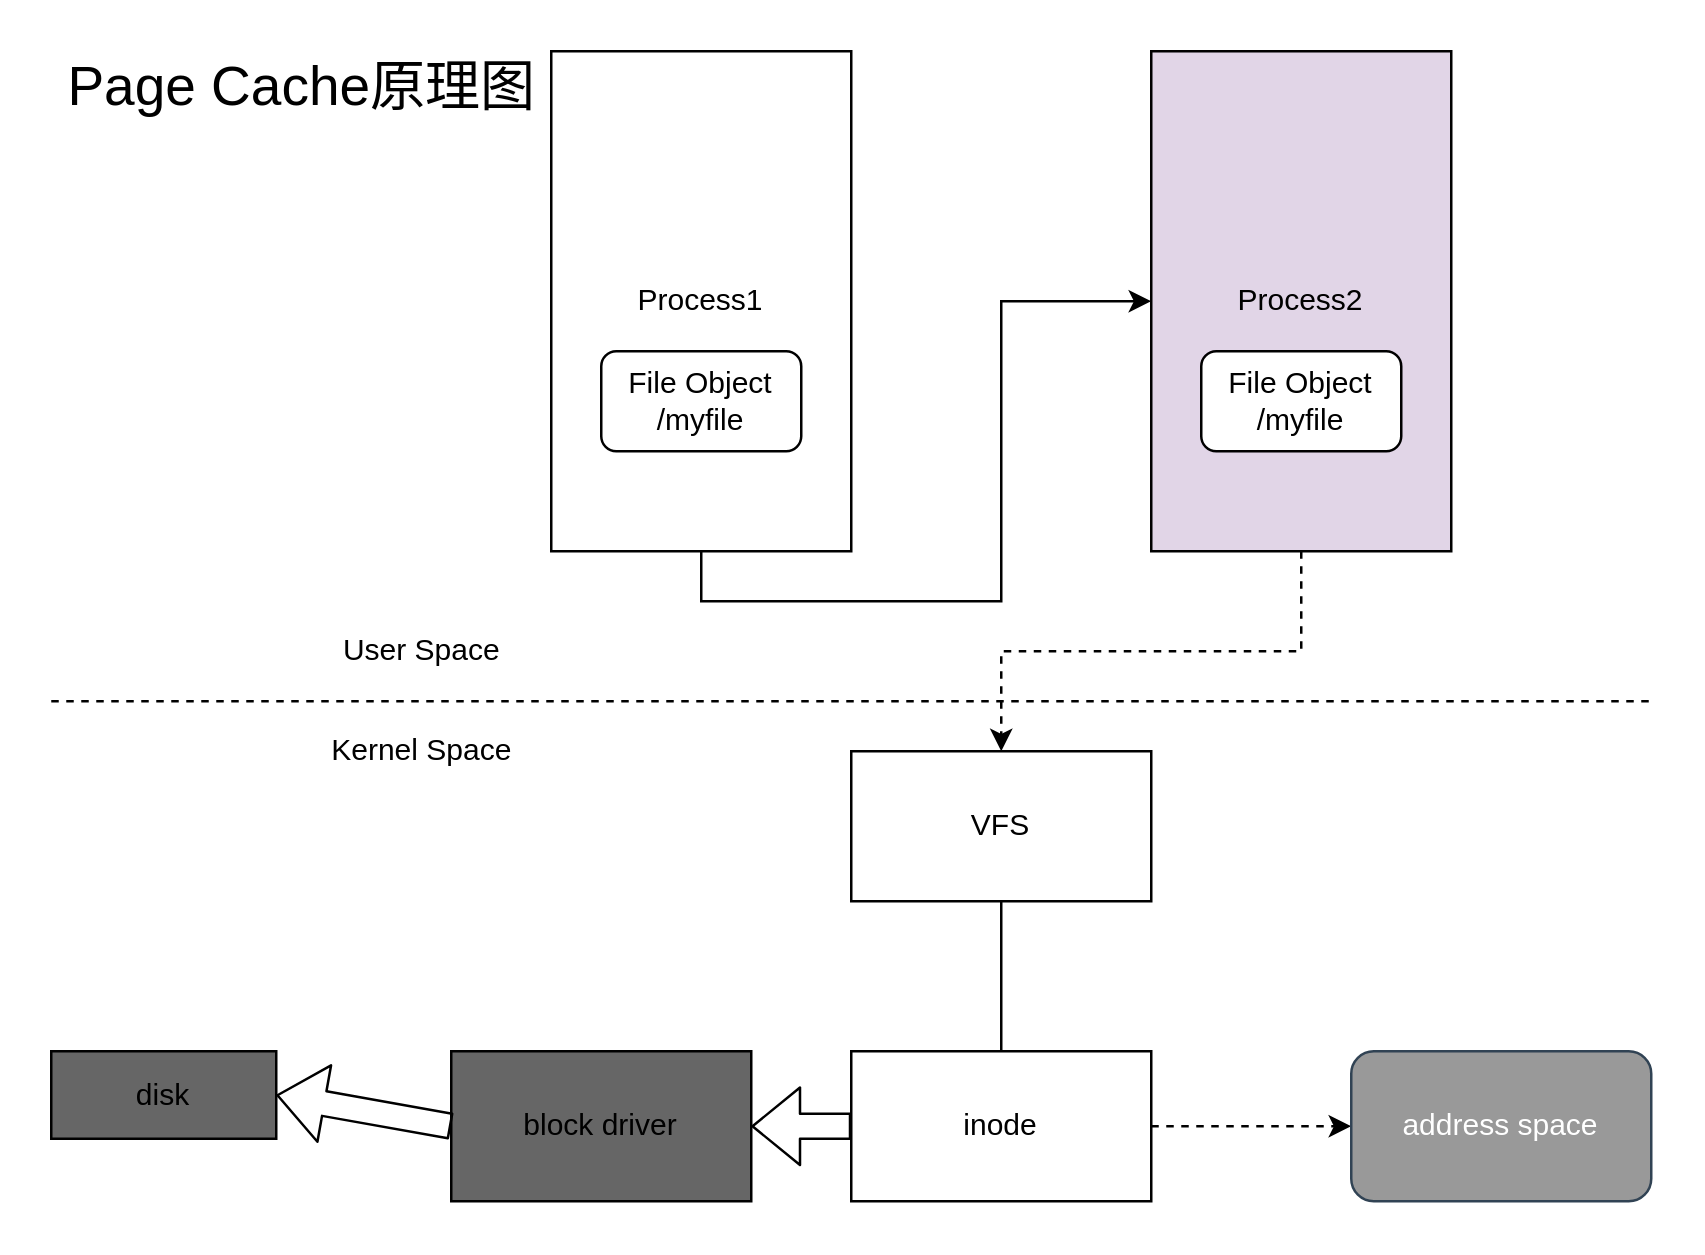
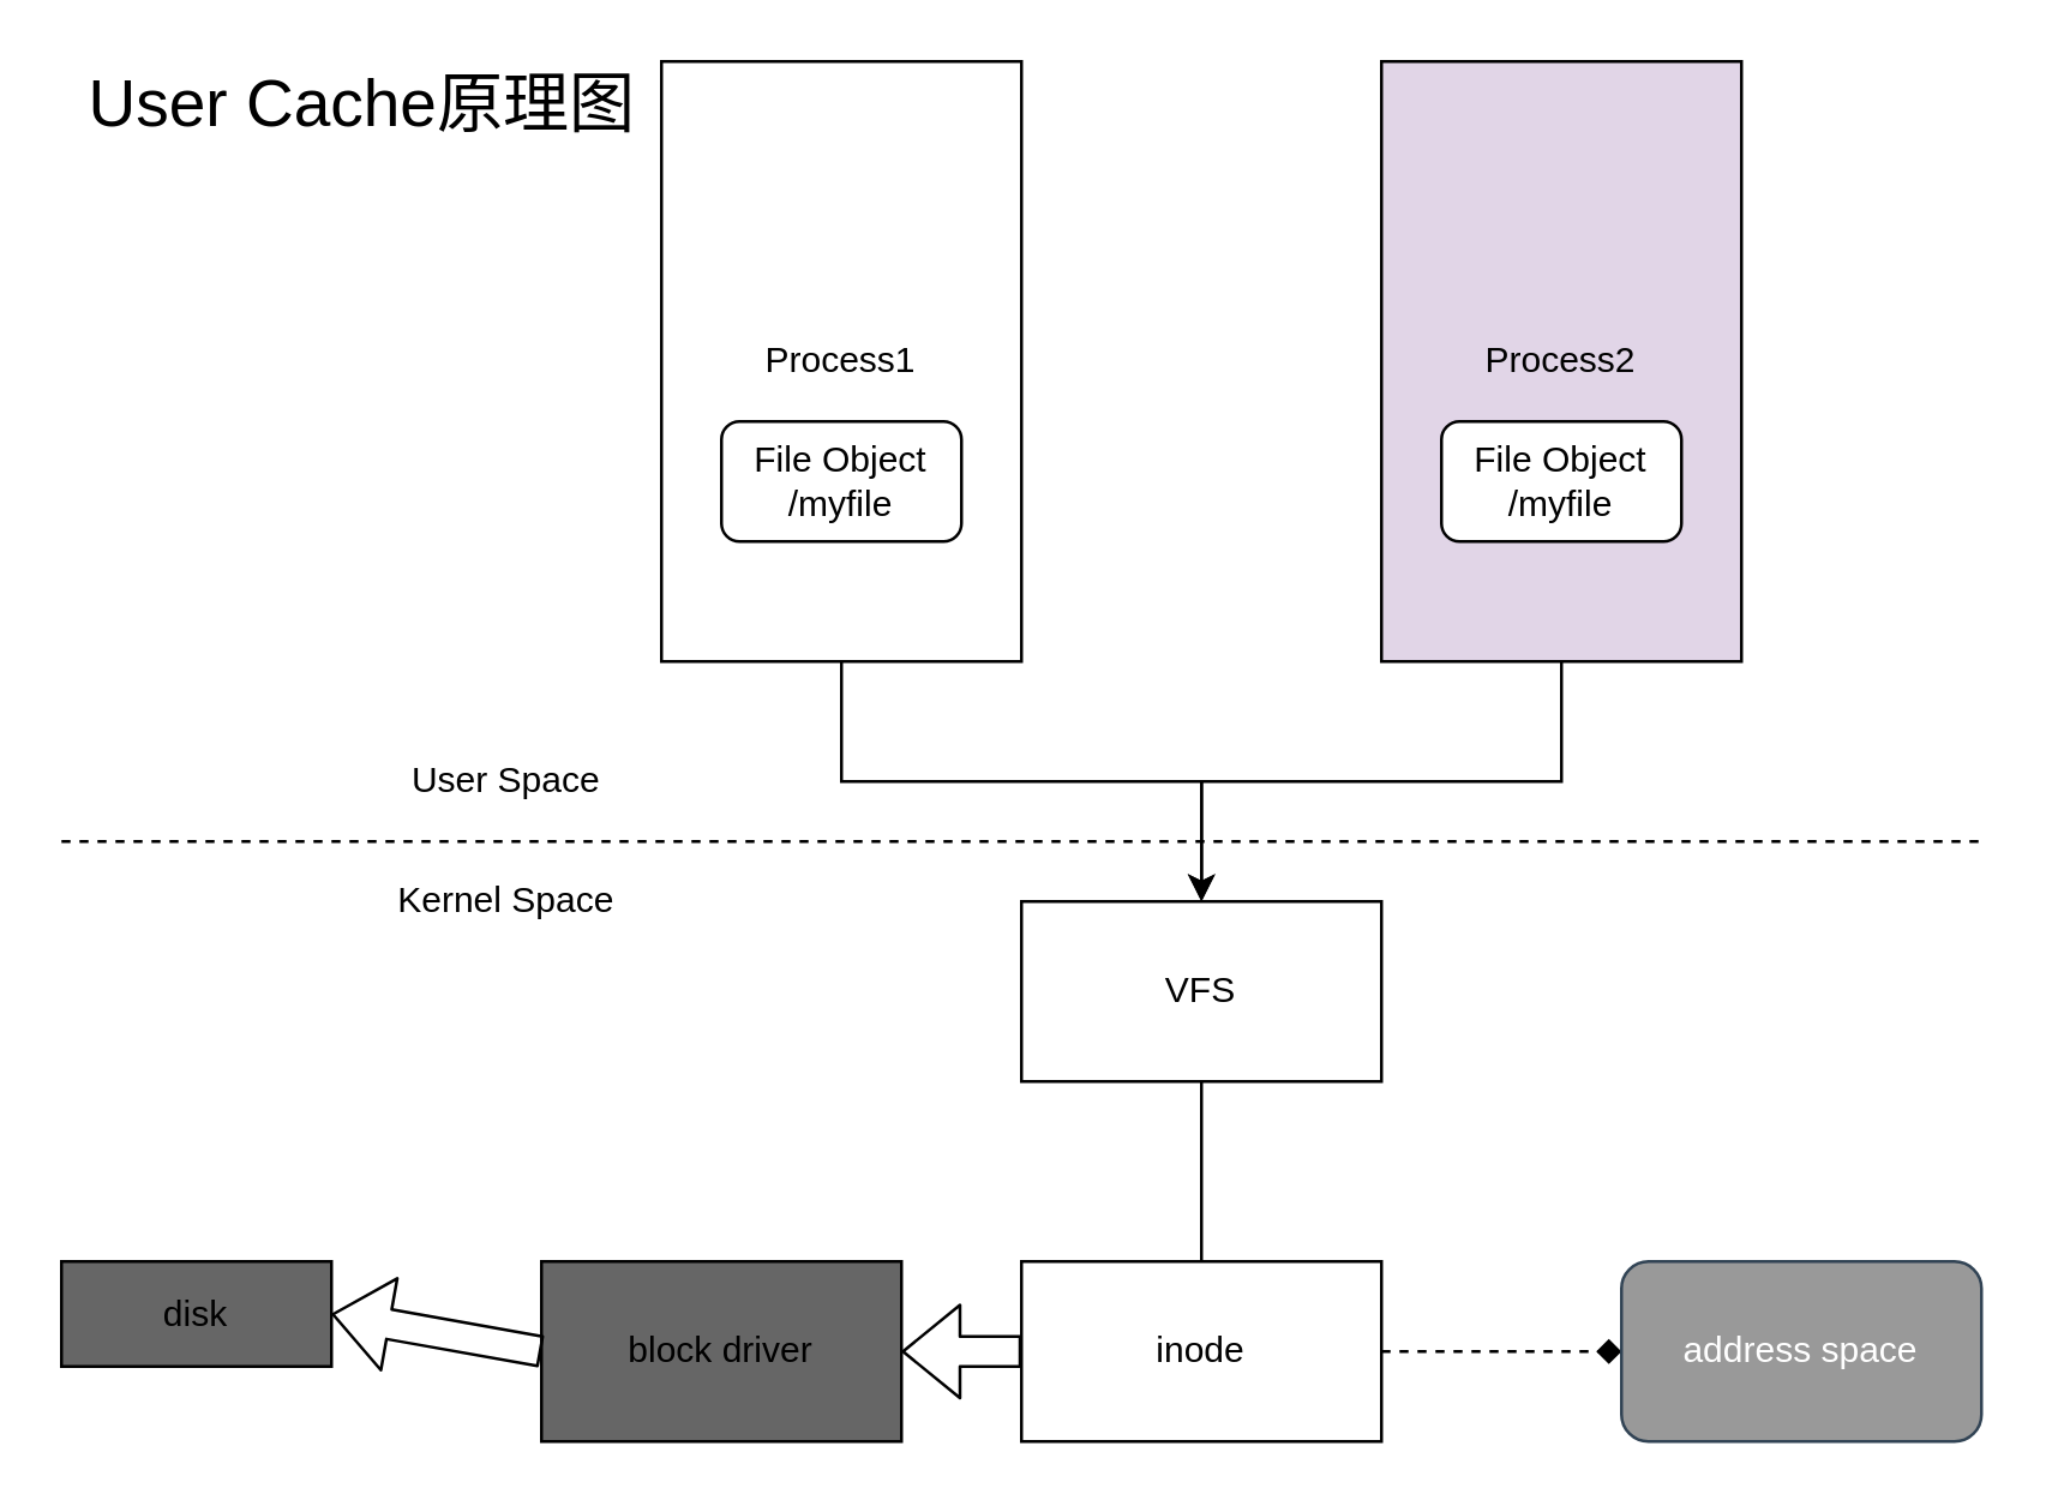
- <mxCell id="11" value="Page Cache原理图" style="text;html=1;align=center;verticalAlign=middle;resizable=0;points=[];;autosize=1;fontSize=22;" parent="1" vertex="1"><mxGeometry x="20" y="20" width="200" height="30" as="geometry" /></mxCell>
+ <mxCell id="11" value="User Cache原理图" style="text;html=1;align=center;verticalAlign=middle;resizable=0;points=[];;autosize=1;fontSize=22;" parent="1" vertex="1"><mxGeometry x="20" y="20" width="200" height="30" as="geometry" /></mxCell>
- <mxCell id="5" style="edgeStyle=orthogonalEdgeStyle;rounded=0;orthogonalLoop=1;jettySize=auto;html=1;exitX=0.5;exitY=1;exitDx=0;exitDy=0;" edge="1" parent="1" source="6" target="10"><mxGeometry relative="1" as="geometry" /></mxCell>
+ <mxCell id="5" style="edgeStyle=orthogonalEdgeStyle;rounded=0;orthogonalLoop=1;jettySize=auto;html=1;exitX=0.5;exitY=1;exitDx=0;exitDy=0;entryX=0.5;entryY=0;entryDx=0;entryDy=0;" edge="1" parent="1" source="6" target="4"><mxGeometry relative="1" as="geometry" /></mxCell>
- <mxCell id="9" style="edgeStyle=orthogonalEdgeStyle;rounded=0;orthogonalLoop=1;jettySize=auto;html=1;exitX=0.5;exitY=1;exitDx=0;exitDy=0;entryX=0.5;entryY=0;entryDx=0;entryDy=0;dashed=1;" edge="1" parent="1" source="10" target="4"><mxGeometry relative="1" as="geometry" /></mxCell>
+ <mxCell id="9" style="edgeStyle=orthogonalEdgeStyle;rounded=0;orthogonalLoop=1;jettySize=auto;html=1;exitX=0.5;exitY=1;exitDx=0;exitDy=0;entryX=0.5;entryY=0;entryDx=0;entryDy=0;" edge="1" parent="1" source="10" target="4"><mxGeometry relative="1" as="geometry" /></mxCell>
- <mxCell id="14" value="" style="edgeStyle=orthogonalEdgeStyle;rounded=0;orthogonalLoop=1;jettySize=auto;html=1;dashed=1;" edge="1" parent="1" source="15" target="16"><mxGeometry relative="1" as="geometry" /></mxCell>
+ <mxCell id="14" value="" style="edgeStyle=orthogonalEdgeStyle;rounded=0;orthogonalLoop=1;jettySize=auto;html=1;dashed=1;endArrow=diamond;" edge="1" parent="1" source="15" target="16"><mxGeometry relative="1" as="geometry" /></mxCell>
